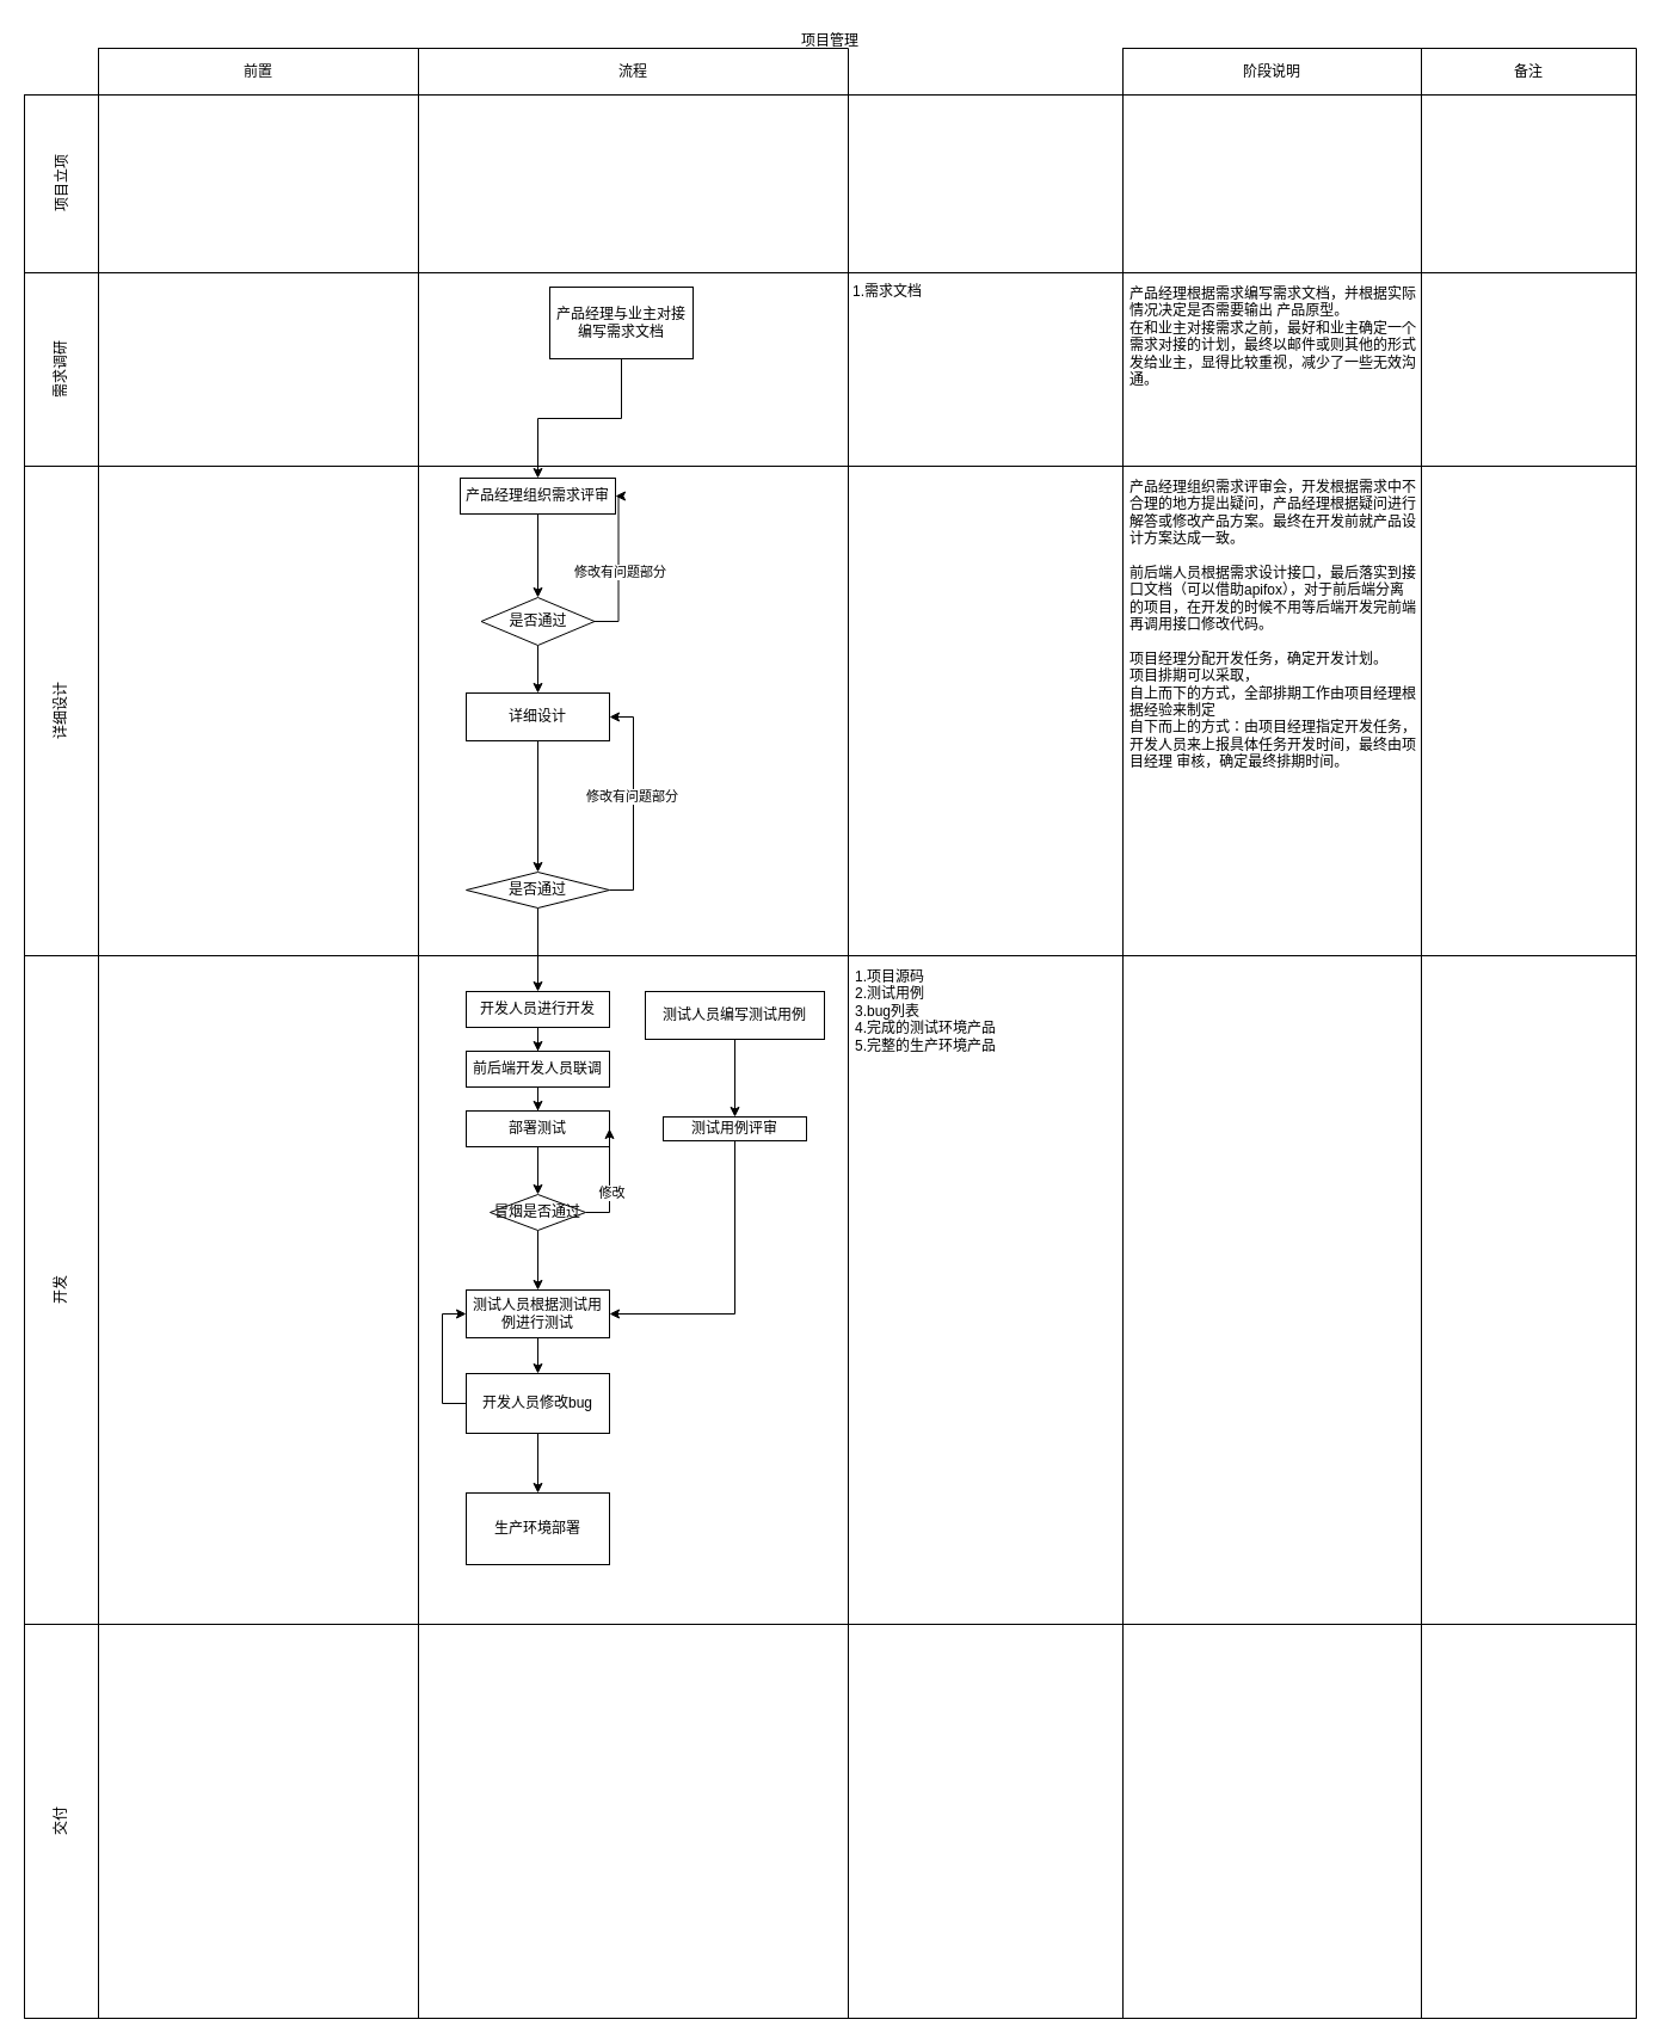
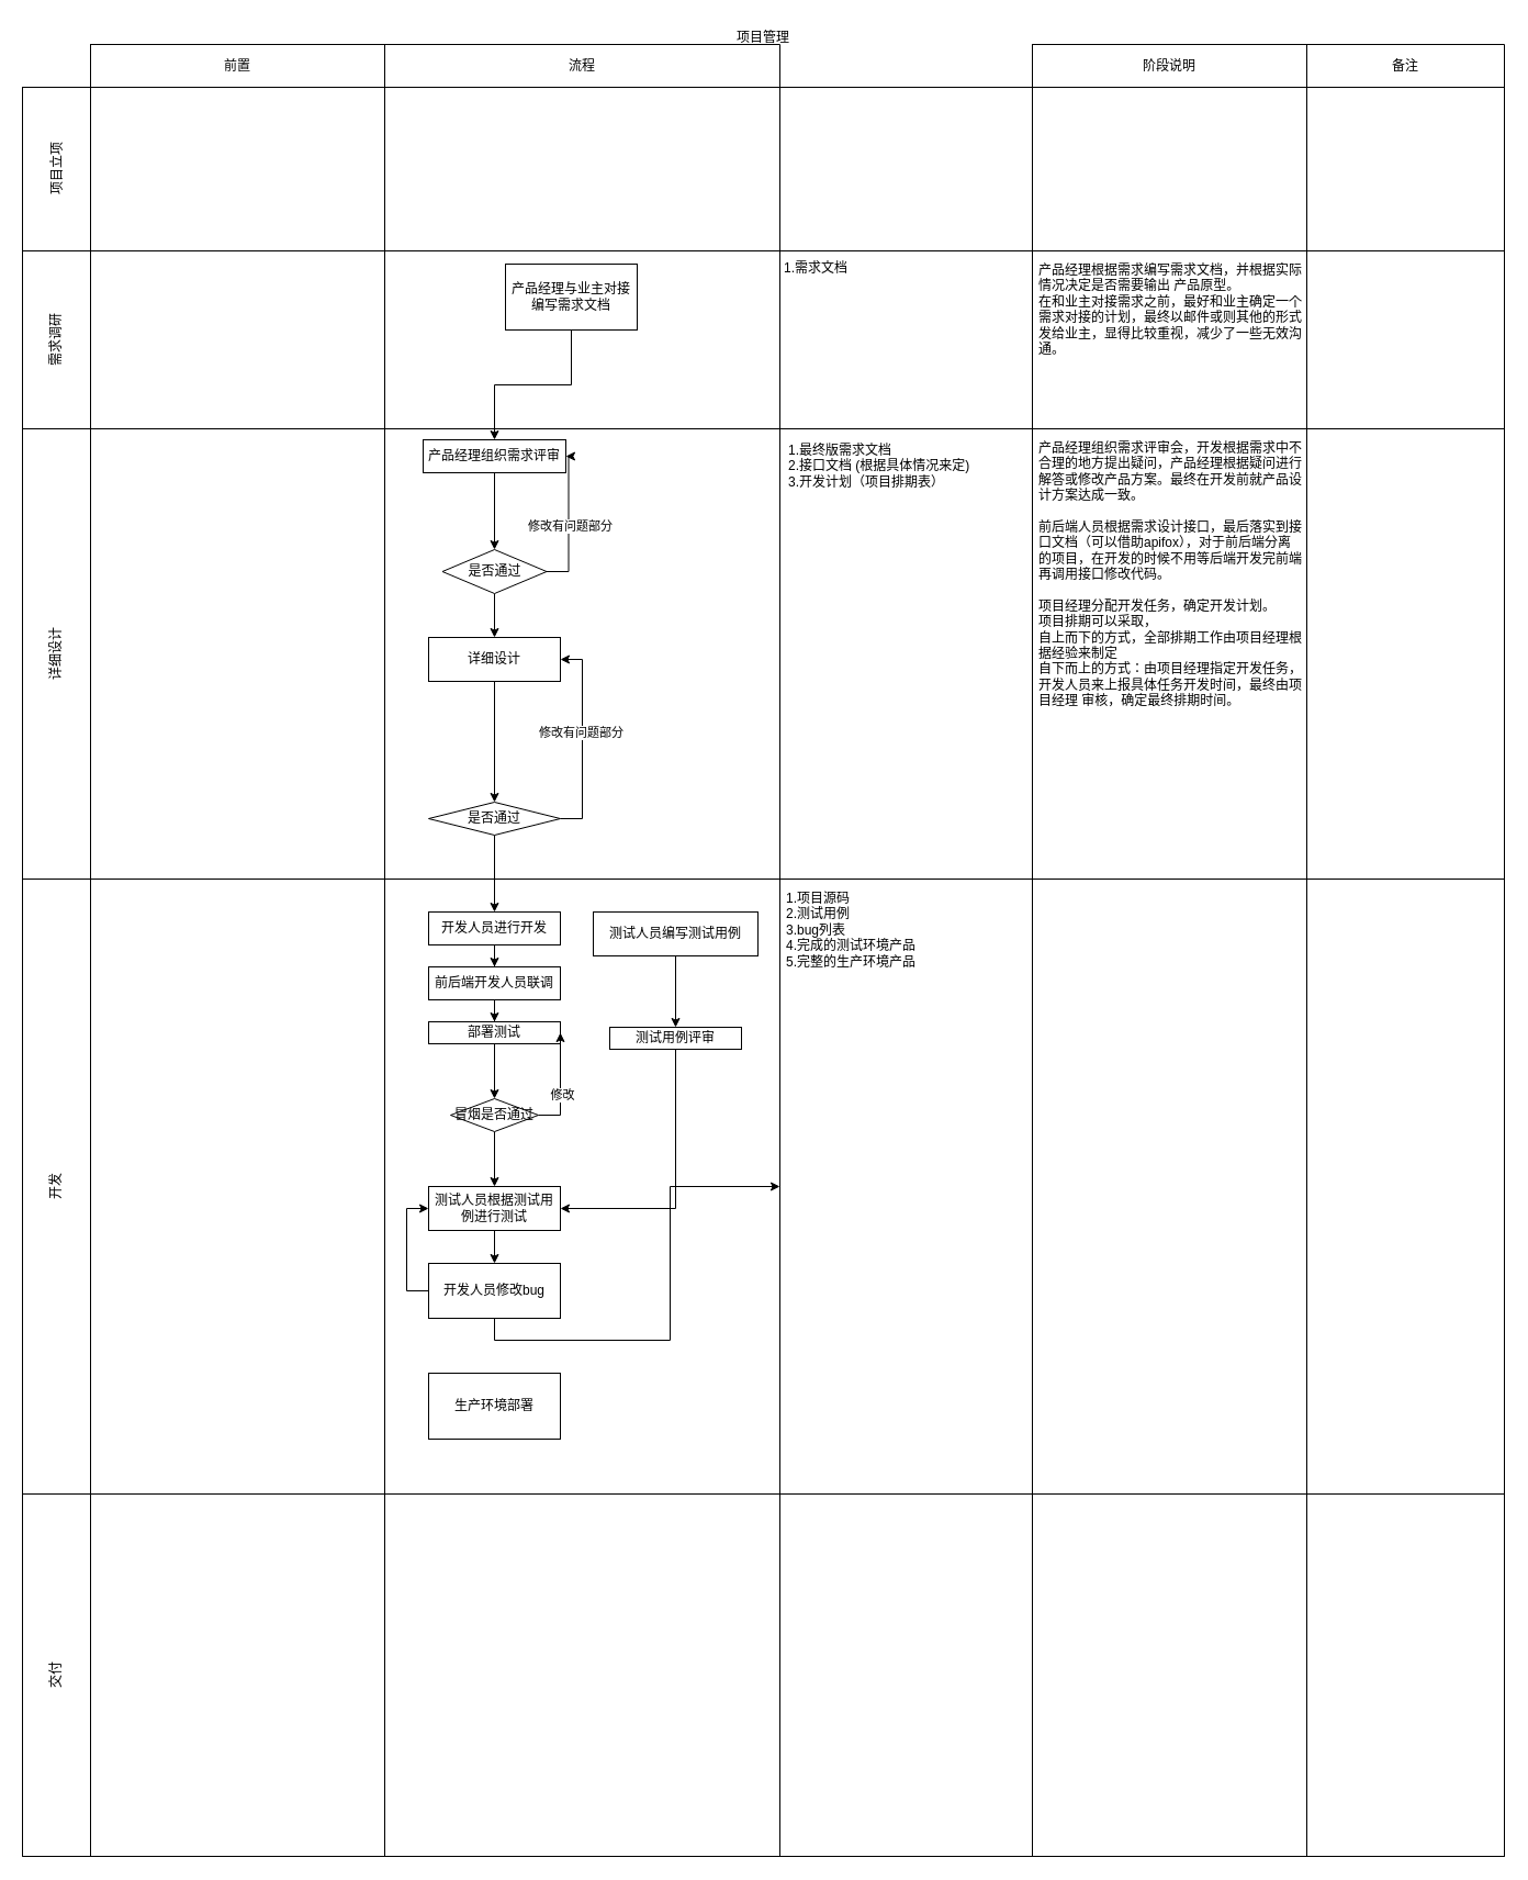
+ <mxCell id="27" value="1.最终版需求文档&lt;br&gt;2.接口文档 (根据具体情况来定)&lt;br&gt;3.开发计划（项目排期表）" style="shape=partialRectangle;html=1;whiteSpace=wrap;connectable=0;fillColor=none;top=1;left=1;bottom=1;right=1;overflow=hidden;align=left;verticalAlign=top;spacingTop=4;spacingLeft=4;spacingBottom=4;spacingRight=4;spacing=4;" parent="23" vertex="1"><mxGeometry x="690" width="230" height="410" as="geometry"><mxRectangle width="230" height="410" as="alternateBounds" /></mxGeometry></mxCell>
- <mxCell id="61" value="部署测试" style="rounded=0;whiteSpace=wrap;html=1;" parent="1" vertex="1"><mxGeometry x="390" y="930" width="120" height="30" as="geometry" /></mxCell>
+ <mxCell id="61" value="部署测试" style="rounded=0;whiteSpace=wrap;html=1;" parent="1" vertex="1"><mxGeometry x="390" y="930" width="120" height="20" as="geometry" /></mxCell>
- <mxCell id="74" style="edgeStyle=orthogonalEdgeStyle;rounded=0;orthogonalLoop=1;jettySize=auto;html=1;exitX=0.5;exitY=1;exitDx=0;exitDy=0;entryX=0.5;entryY=0;entryDx=0;entryDy=0;" edge="1" parent="1" source="75" target="76"><mxGeometry relative="1" as="geometry" /></mxCell>
+ <mxCell id="74" style="edgeStyle=orthogonalEdgeStyle;rounded=0;orthogonalLoop=1;jettySize=auto;html=1;exitX=0.5;exitY=1;exitDx=0;exitDy=0;" edge="1" parent="1" source="75" target="34"><mxGeometry relative="1" as="geometry" /></mxCell>
